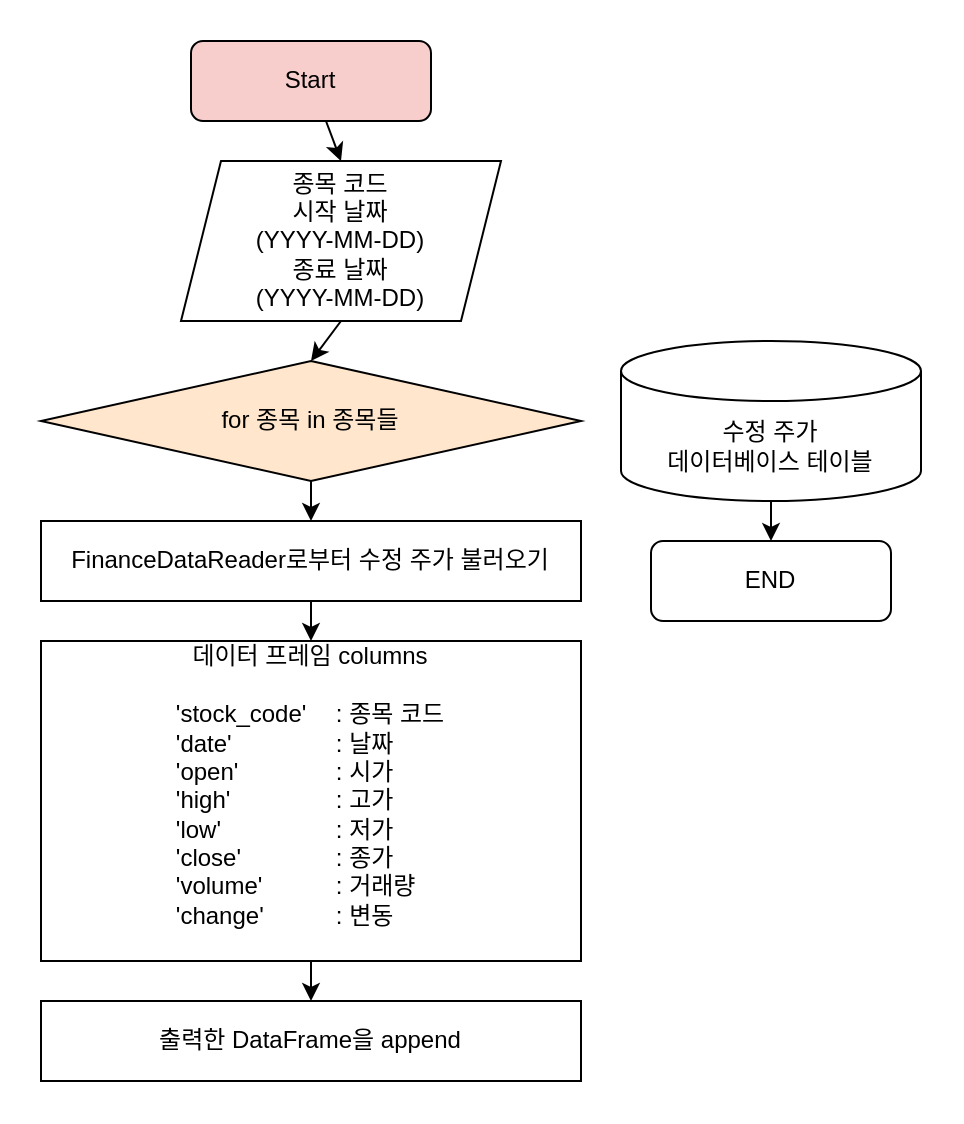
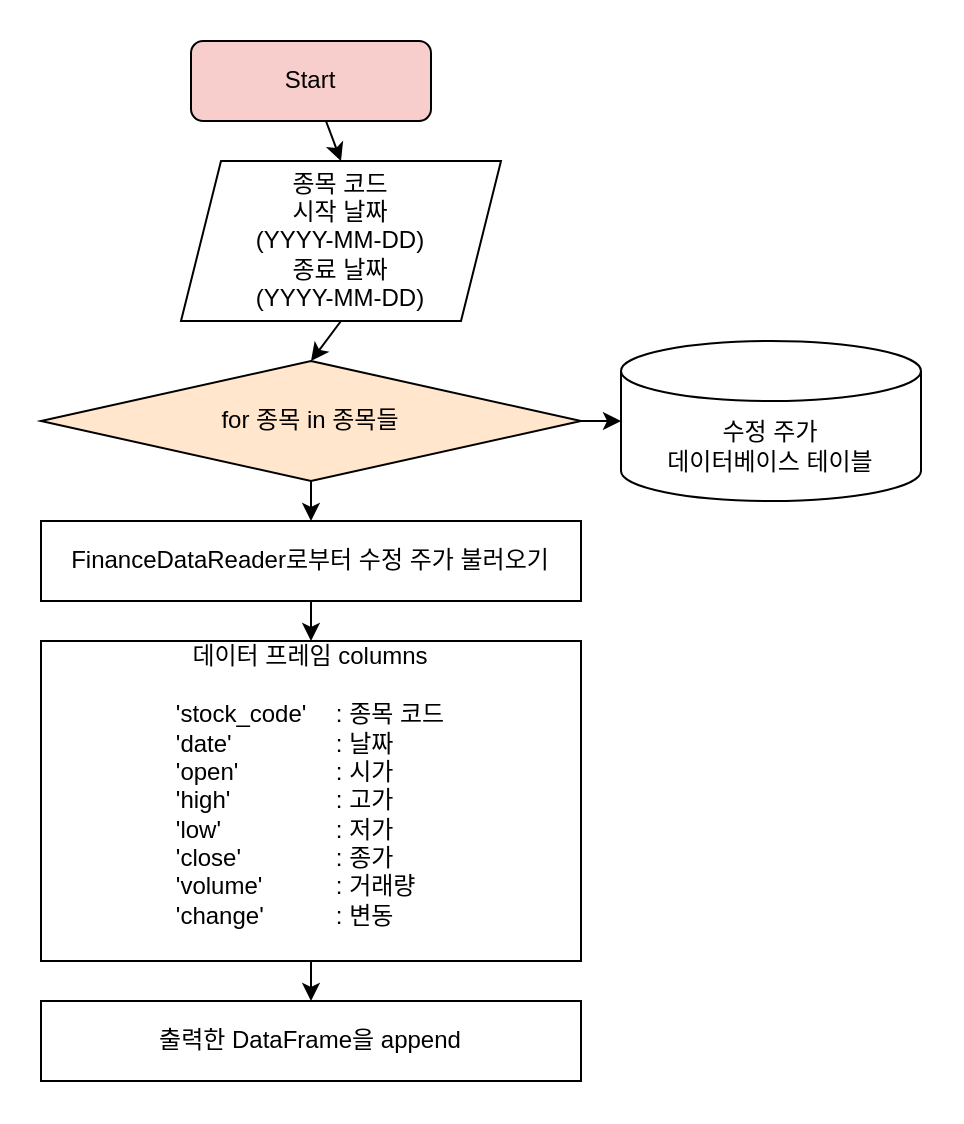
+ <mxCell id="8" value="" style="endArrow=classic;html=1;rounded=0;exitX=1;exitY=0.5;exitDx=0;exitDy=0;entryX=0;entryY=0.5;entryDx=0;entryDy=0;entryPerimeter=0;" parent="1" source="5" target="7" edge="1"><mxGeometry width="50" height="50" relative="1" as="geometry"><mxPoint x="272.5" y="310" as="sourcePoint" /><mxPoint x="322.5" y="260" as="targetPoint" /></mxGeometry></mxCell>
- <mxCell id="9" value="" style="endArrow=classic;html=1;rounded=0;exitX=0.5;exitY=1;exitDx=0;exitDy=0;exitPerimeter=0;" parent="1" source="7" target="10" edge="1"><mxGeometry width="50" height="50" relative="1" as="geometry"><mxPoint x="305" y="310" as="sourcePoint" /><mxPoint x="400" y="270" as="targetPoint" /></mxGeometry></mxCell>
- <mxCell id="10" value="END" style="rounded=1;whiteSpace=wrap;html=1;" parent="1" vertex="1"><mxGeometry x="325" y="270" width="120" height="40" as="geometry" /></mxCell>
